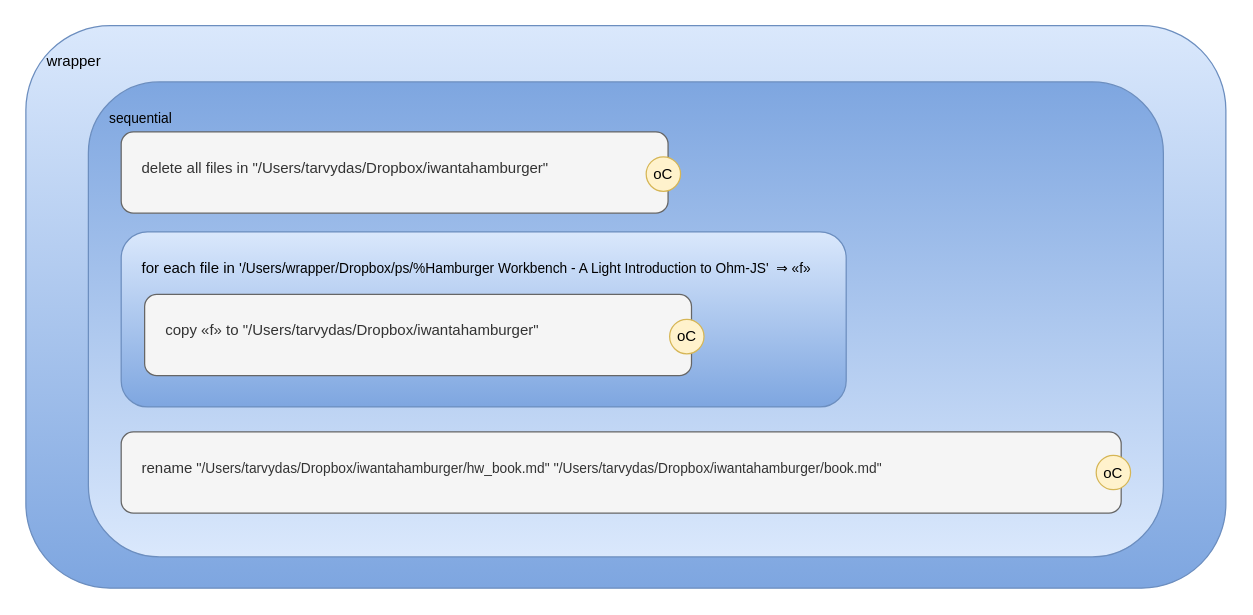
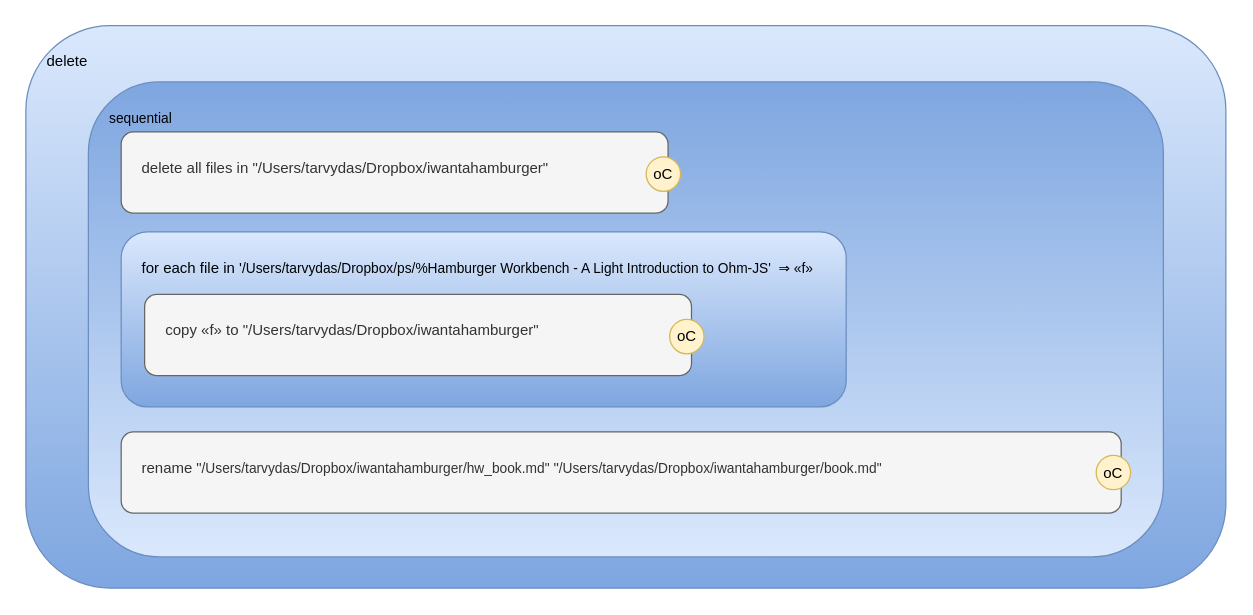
- <mxCell id="2" value="&lt;div&gt;wrapper&lt;/div&gt;" style="rounded=1;whiteSpace=wrap;html=1;fillColor=#dae8fc;strokeColor=#6c8ebf;gradientColor=#7ea6e0;verticalAlign=top;align=left;spacingLeft=15;spacingTop=15;" vertex="1" parent="1"><mxGeometry x="20" y="20" width="960" height="450" as="geometry" /></mxCell>
+ <mxCell id="2" value="&lt;div&gt;delete&lt;/div&gt;" style="rounded=1;whiteSpace=wrap;html=1;fillColor=#dae8fc;strokeColor=#6c8ebf;gradientColor=#7ea6e0;verticalAlign=top;align=left;spacingLeft=15;spacingTop=15;" vertex="1" parent="1"><mxGeometry x="20" y="20" width="960" height="450" as="geometry" /></mxCell>
- <mxCell id="4" value="&lt;div&gt;&lt;span&gt;for each file in '&lt;/span&gt;&lt;span style=&quot;font-size: 11px&quot;&gt;/Users/wrapper/Dropbox/ps/%Hamburger Workbench - A Light Introduction to Ohm-JS'&amp;nbsp;&lt;/span&gt;&lt;span style=&quot;font-size: 11px&quot;&gt;&amp;nbsp;⇒ «f»&lt;/span&gt;&lt;/div&gt;" style="rounded=1;whiteSpace=wrap;html=1;fillColor=#dae8fc;strokeColor=#6c8ebf;gradientColor=#7ea6e0;verticalAlign=top;align=left;spacingLeft=15;spacingTop=15;" vertex="1" parent="1"><mxGeometry x="96.25" y="185" width="580" height="140" as="geometry" /></mxCell>
+ <mxCell id="4" value="&lt;div&gt;&lt;span&gt;for each file in '&lt;/span&gt;&lt;span style=&quot;font-size: 11px&quot;&gt;/Users/tarvydas/Dropbox/ps/%Hamburger Workbench - A Light Introduction to Ohm-JS'&amp;nbsp;&lt;/span&gt;&lt;span style=&quot;font-size: 11px&quot;&gt;&amp;nbsp;⇒ «f»&lt;/span&gt;&lt;/div&gt;" style="rounded=1;whiteSpace=wrap;html=1;fillColor=#dae8fc;strokeColor=#6c8ebf;gradientColor=#7ea6e0;verticalAlign=top;align=left;spacingLeft=15;spacingTop=15;" vertex="1" parent="1"><mxGeometry x="96.25" y="185" width="580" height="140" as="geometry" /></mxCell>
